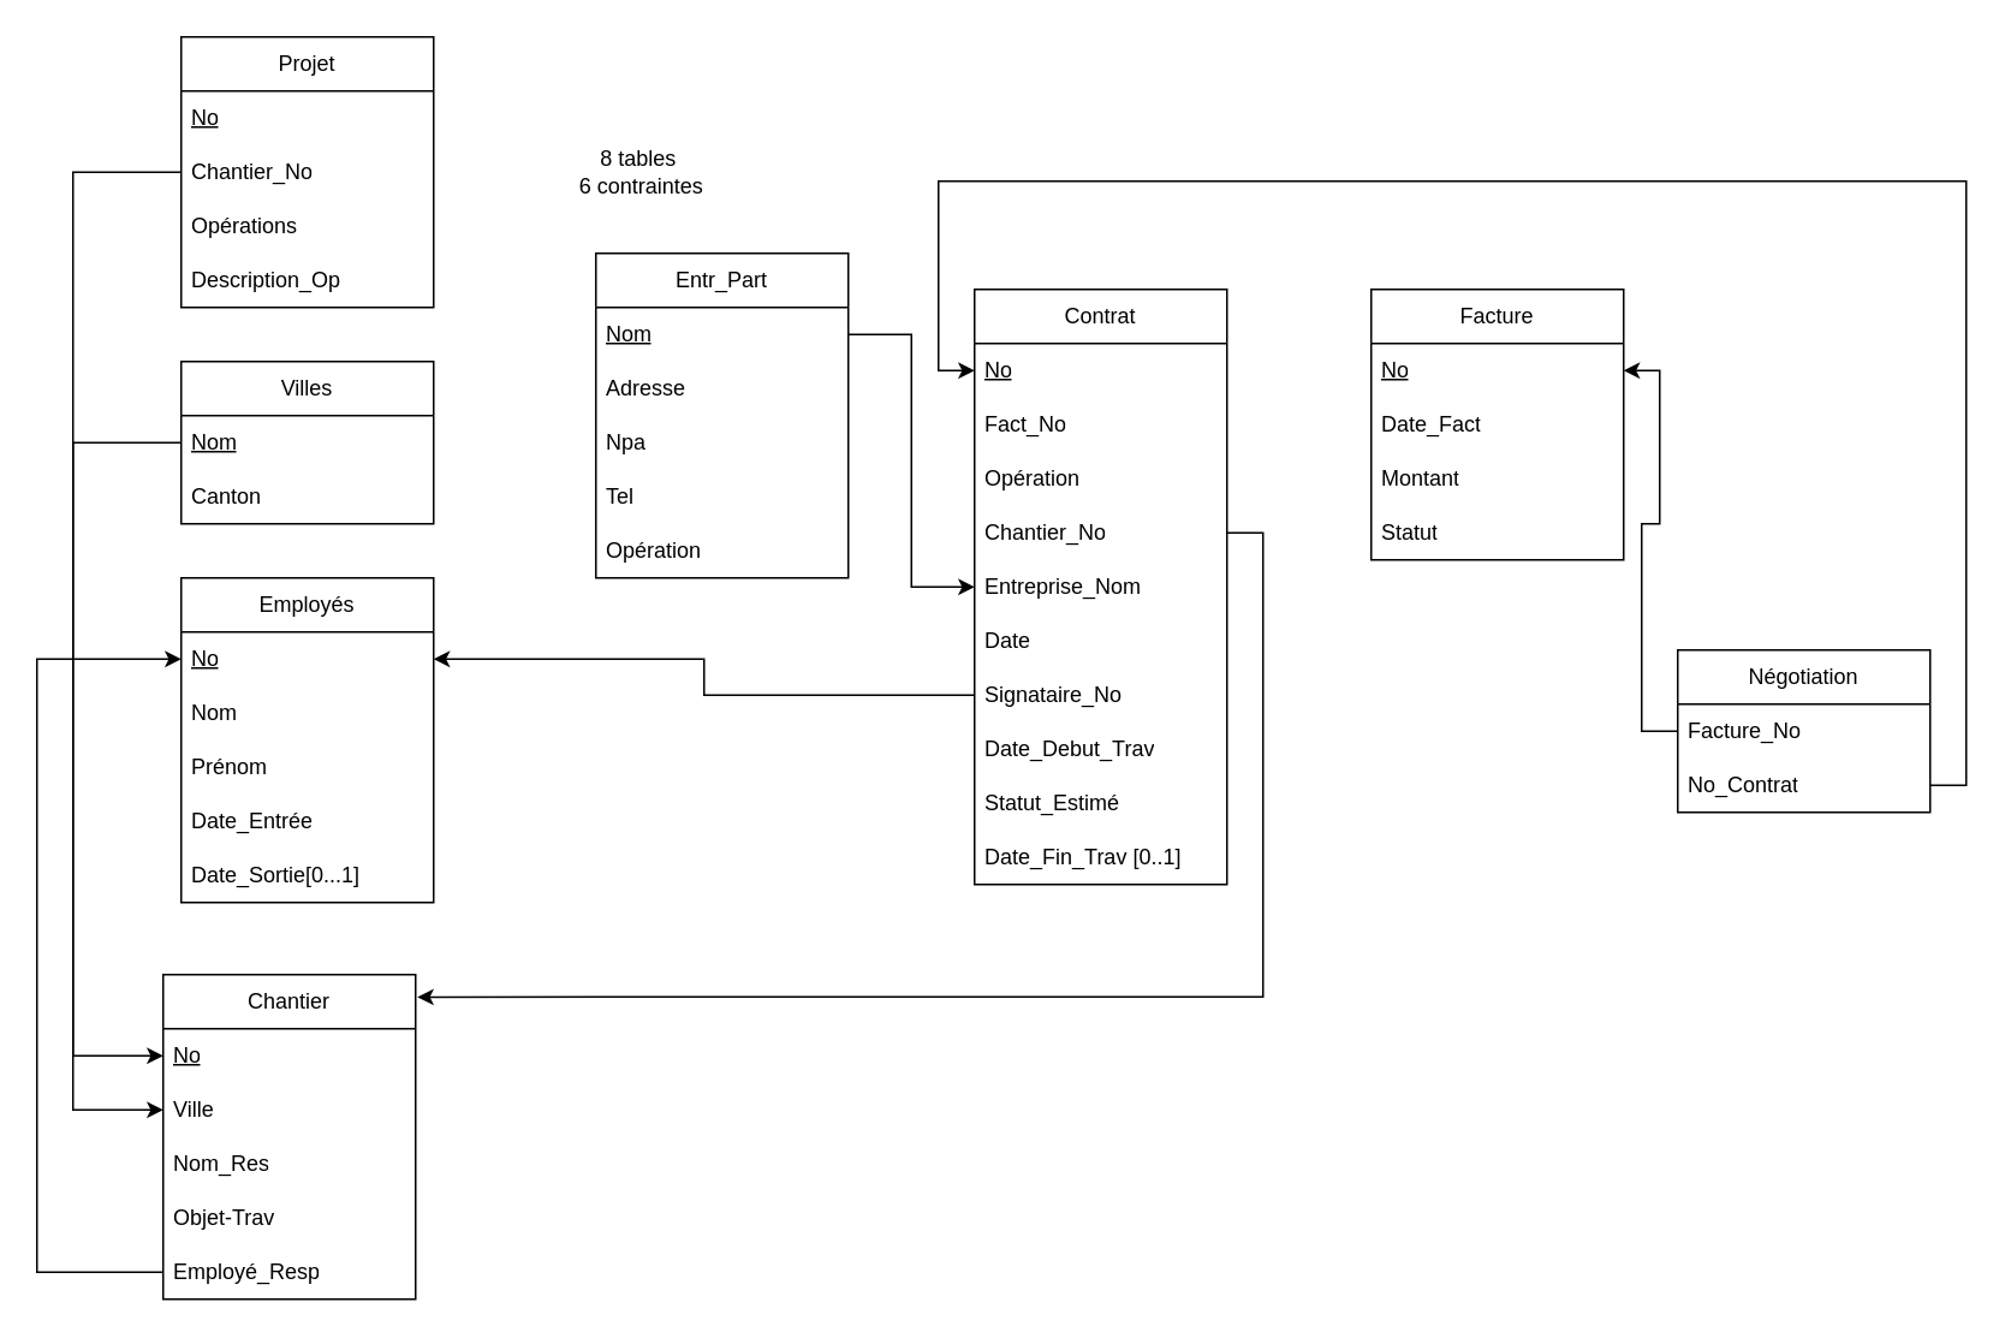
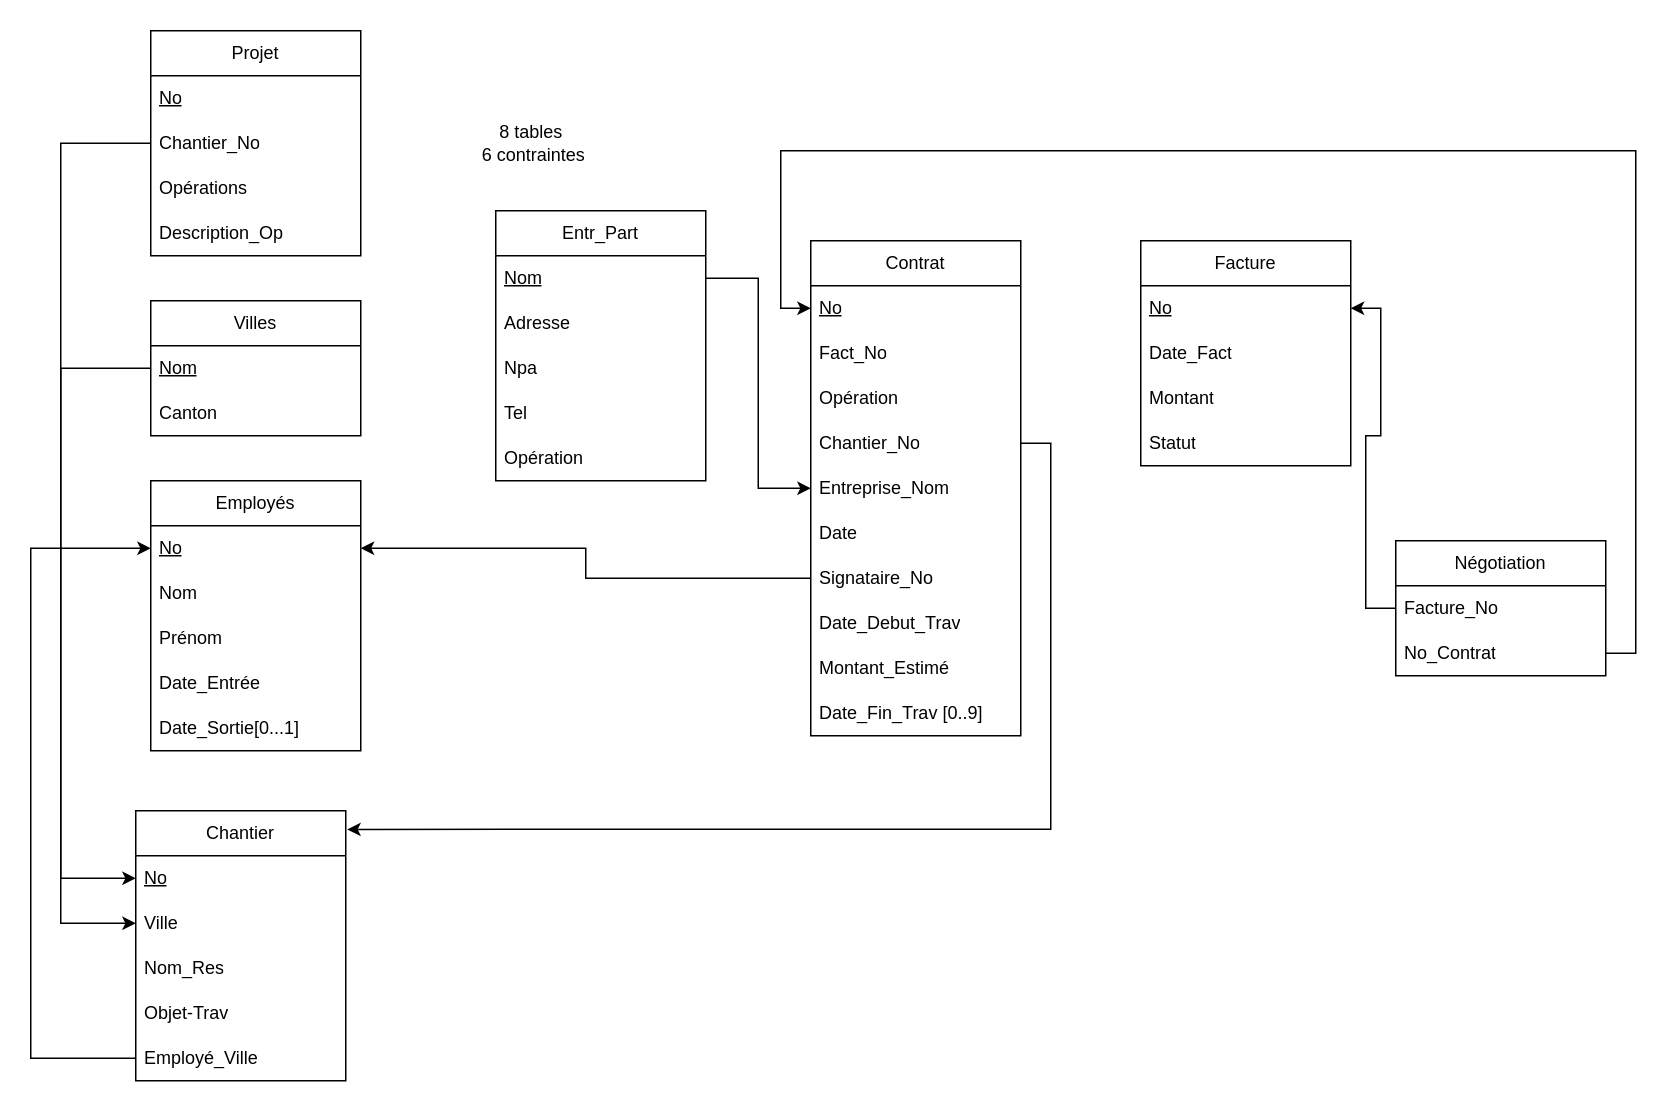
- <mxCell id="38" value="Statut_Estimé" style="text;strokeColor=none;fillColor=none;align=left;verticalAlign=middle;spacingLeft=4;spacingRight=4;overflow=hidden;points=[[0,0.5],[1,0.5]];portConstraint=eastwest;rotatable=0;whiteSpace=wrap;html=1;" vertex="1" parent="29"><mxGeometry y="270" width="140" height="30" as="geometry" /></mxCell>
+ <mxCell id="38" value="Montant_Estimé" style="text;strokeColor=none;fillColor=none;align=left;verticalAlign=middle;spacingLeft=4;spacingRight=4;overflow=hidden;points=[[0,0.5],[1,0.5]];portConstraint=eastwest;rotatable=0;whiteSpace=wrap;html=1;" vertex="1" parent="29"><mxGeometry y="270" width="140" height="30" as="geometry" /></mxCell>
- <mxCell id="39" value="Date_Fin_Trav [0..1]" style="text;strokeColor=none;fillColor=none;align=left;verticalAlign=middle;spacingLeft=4;spacingRight=4;overflow=hidden;points=[[0,0.5],[1,0.5]];portConstraint=eastwest;rotatable=0;whiteSpace=wrap;html=1;" vertex="1" parent="29"><mxGeometry y="300" width="140" height="30" as="geometry" /></mxCell>
+ <mxCell id="39" value="Date_Fin_Trav [0..9]" style="text;strokeColor=none;fillColor=none;align=left;verticalAlign=middle;spacingLeft=4;spacingRight=4;overflow=hidden;points=[[0,0.5],[1,0.5]];portConstraint=eastwest;rotatable=0;whiteSpace=wrap;html=1;" vertex="1" parent="29"><mxGeometry y="300" width="140" height="30" as="geometry" /></mxCell>
- <mxCell id="7" value="Employé_Resp" style="text;strokeColor=none;fillColor=none;align=left;verticalAlign=middle;spacingLeft=4;spacingRight=4;overflow=hidden;points=[[0,0.5],[1,0.5]];portConstraint=eastwest;rotatable=0;whiteSpace=wrap;html=1;" vertex="1" parent="2"><mxGeometry y="150" width="140" height="30" as="geometry" /></mxCell>
+ <mxCell id="7" value="Employé_Ville" style="text;strokeColor=none;fillColor=none;align=left;verticalAlign=middle;spacingLeft=4;spacingRight=4;overflow=hidden;points=[[0,0.5],[1,0.5]];portConstraint=eastwest;rotatable=0;whiteSpace=wrap;html=1;" vertex="1" parent="2"><mxGeometry y="150" width="140" height="30" as="geometry" /></mxCell>
